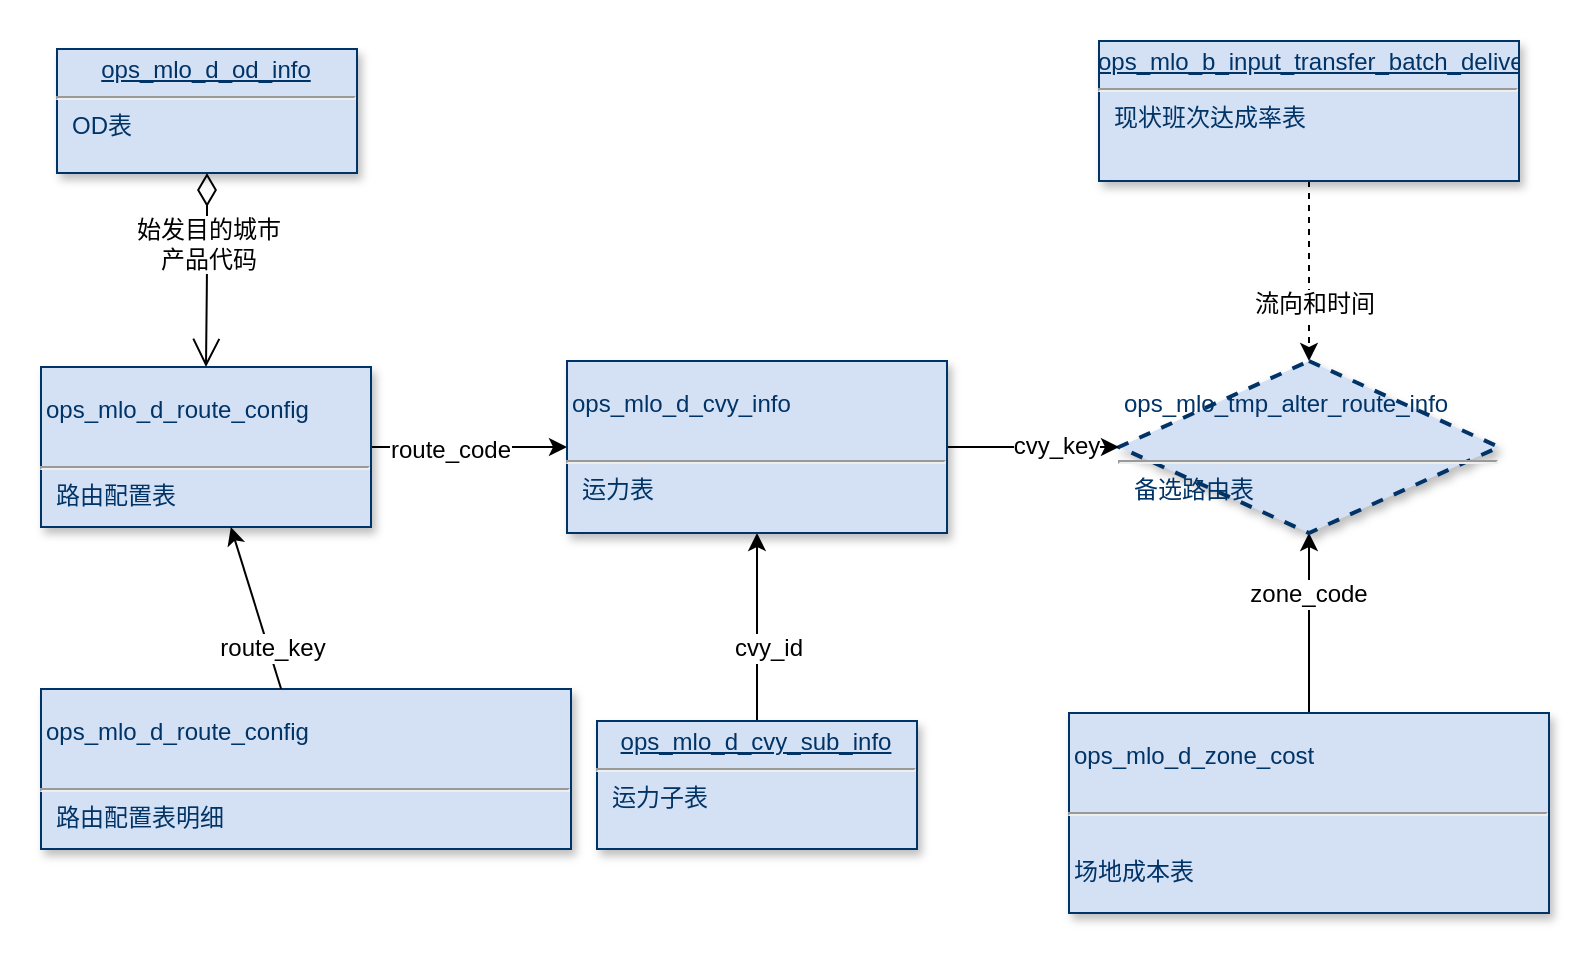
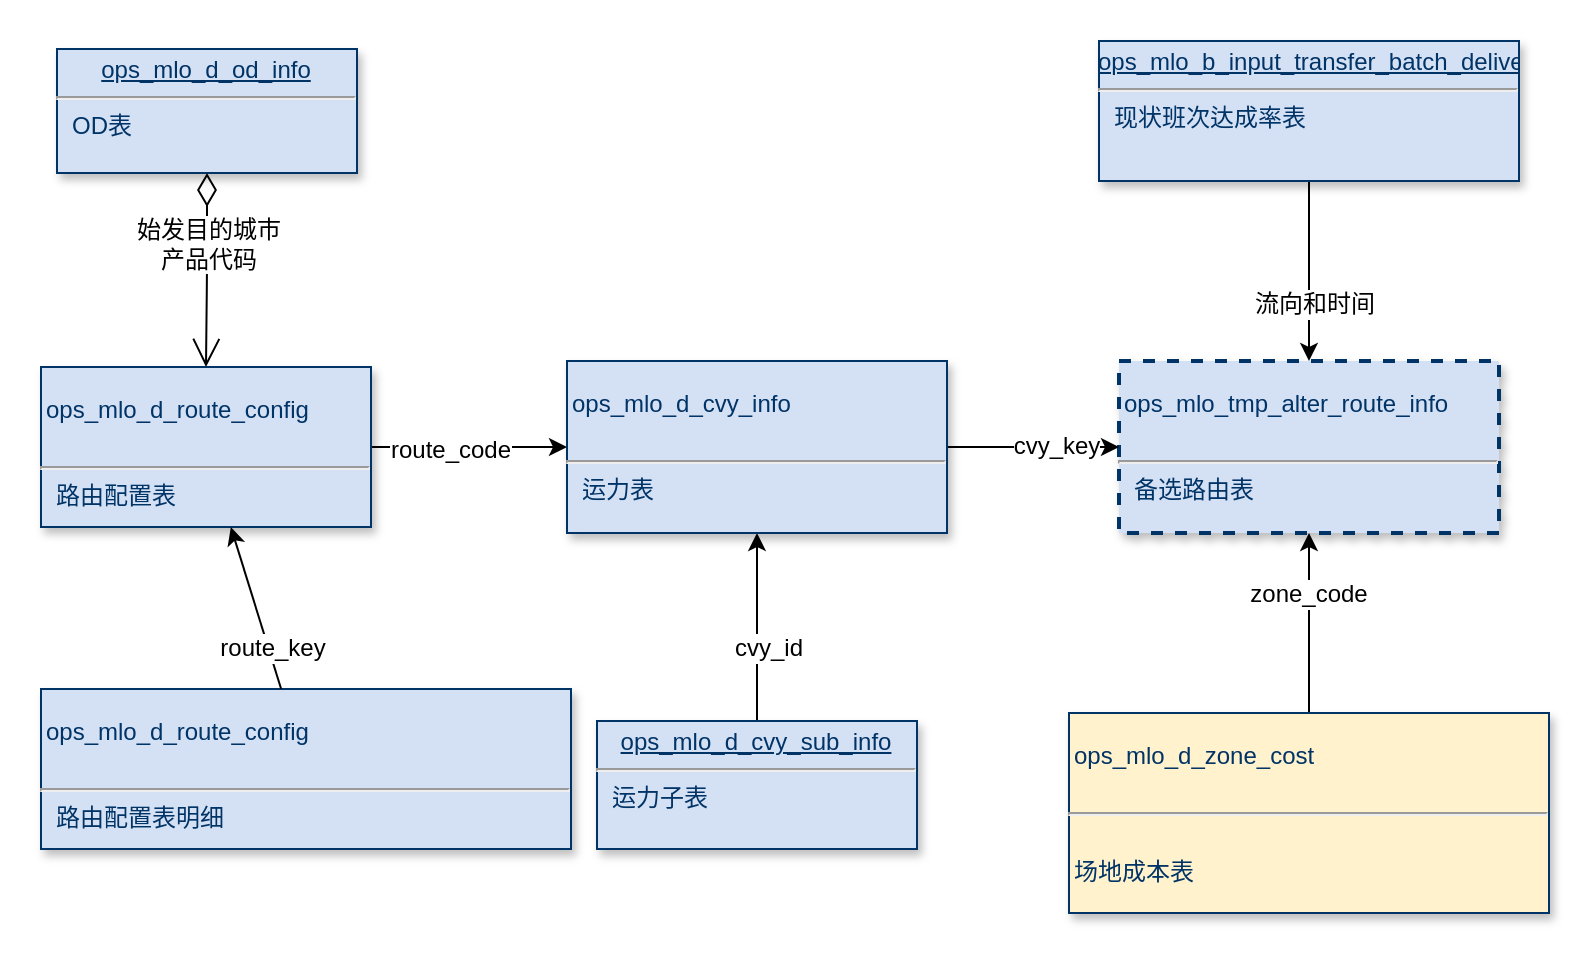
- <mxCell id="17" style="edgeStyle=orthogonalEdgeStyle;rounded=0;orthogonalLoop=1;jettySize=auto;html=1;dashed=1;" edge="1" parent="1" source="19" target="13"><mxGeometry relative="1" as="geometry" /></mxCell>
+ <mxCell id="17" style="edgeStyle=orthogonalEdgeStyle;rounded=0;orthogonalLoop=1;jettySize=auto;html=1;" edge="1" parent="1" source="19" target="13"><mxGeometry relative="1" as="geometry" /></mxCell>
- <mxCell id="13" value="&lt;table&gt;&lt;tbody&gt;&lt;tr&gt;&lt;td valign=&quot;top&quot;&gt;&lt;p&gt;&lt;span lang=&quot;EN-US&quot;&gt;ops_mlo_tmp_alter_route_info&lt;/span&gt;&lt;/p&gt;&lt;/td&gt;&lt;/tr&gt;&lt;/tbody&gt;&lt;/table&gt;&lt;hr&gt;&lt;p style=&quot;margin: 0px ; margin-left: 8px&quot;&gt;备选路由表&lt;/p&gt;" style="rhombus;verticalAlign=top;align=left;overflow=fill;fontSize=12;fontFamily=Helvetica;html=1;strokeColor=#003366;shadow=1;fillColor=#D4E1F5;fontColor=#003366;dashed=1;strokeWidth=2;" parent="1" vertex="1"><mxGeometry x="559" y="180" width="190" height="86" as="geometry" /></mxCell>
+ <mxCell id="13" value="&lt;table&gt;&lt;tbody&gt;&lt;tr&gt;&lt;td valign=&quot;top&quot;&gt;&lt;p&gt;&lt;span lang=&quot;EN-US&quot;&gt;ops_mlo_tmp_alter_route_info&lt;/span&gt;&lt;/p&gt;&lt;/td&gt;&lt;/tr&gt;&lt;/tbody&gt;&lt;/table&gt;&lt;hr&gt;&lt;p style=&quot;margin: 0px ; margin-left: 8px&quot;&gt;备选路由表&lt;/p&gt;" style="verticalAlign=top;align=left;overflow=fill;fontSize=12;fontFamily=Helvetica;html=1;strokeColor=#003366;shadow=1;fillColor=#D4E1F5;fontColor=#003366;dashed=1;strokeWidth=2;" parent="1" vertex="1"><mxGeometry x="559" y="180" width="190" height="86" as="geometry" /></mxCell>
- <mxCell id="8" value="&lt;table&gt;&lt;tbody&gt;&lt;tr&gt;&lt;td valign=&quot;top&quot;&gt;&lt;p&gt;&lt;span lang=&quot;EN-US&quot;&gt;ops_mlo_d_zone_cost&lt;/span&gt;&lt;/p&gt;&lt;/td&gt;&lt;/tr&gt;&lt;/tbody&gt;&lt;/table&gt;&lt;hr&gt;&lt;table&gt;&lt;tbody&gt;&lt;tr&gt;&lt;td valign=&quot;top&quot;&gt;&lt;p&gt;&lt;span&gt;场地成本表&lt;/span&gt;&lt;/p&gt;&lt;/td&gt;&lt;/tr&gt;&lt;/tbody&gt;&lt;/table&gt;" style="verticalAlign=top;align=left;overflow=fill;fontSize=12;fontFamily=Helvetica;html=1;strokeColor=#003366;shadow=1;fillColor=#D4E1F5;fontColor=#003366" parent="1" vertex="1"><mxGeometry x="534" y="356" width="240" height="100" as="geometry" /></mxCell>
+ <mxCell id="8" value="&lt;table&gt;&lt;tbody&gt;&lt;tr&gt;&lt;td valign=&quot;top&quot;&gt;&lt;p&gt;&lt;span lang=&quot;EN-US&quot;&gt;ops_mlo_d_zone_cost&lt;/span&gt;&lt;/p&gt;&lt;/td&gt;&lt;/tr&gt;&lt;/tbody&gt;&lt;/table&gt;&lt;hr&gt;&lt;table&gt;&lt;tbody&gt;&lt;tr&gt;&lt;td valign=&quot;top&quot;&gt;&lt;p&gt;&lt;span&gt;场地成本表&lt;/span&gt;&lt;/p&gt;&lt;/td&gt;&lt;/tr&gt;&lt;/tbody&gt;&lt;/table&gt;" style="verticalAlign=top;align=left;overflow=fill;fontSize=12;fontFamily=Helvetica;html=1;strokeColor=#003366;shadow=1;fillColor=#fff2cc;fontColor=#003366;" parent="1" vertex="1"><mxGeometry x="534" y="356" width="240" height="100" as="geometry" /></mxCell>
